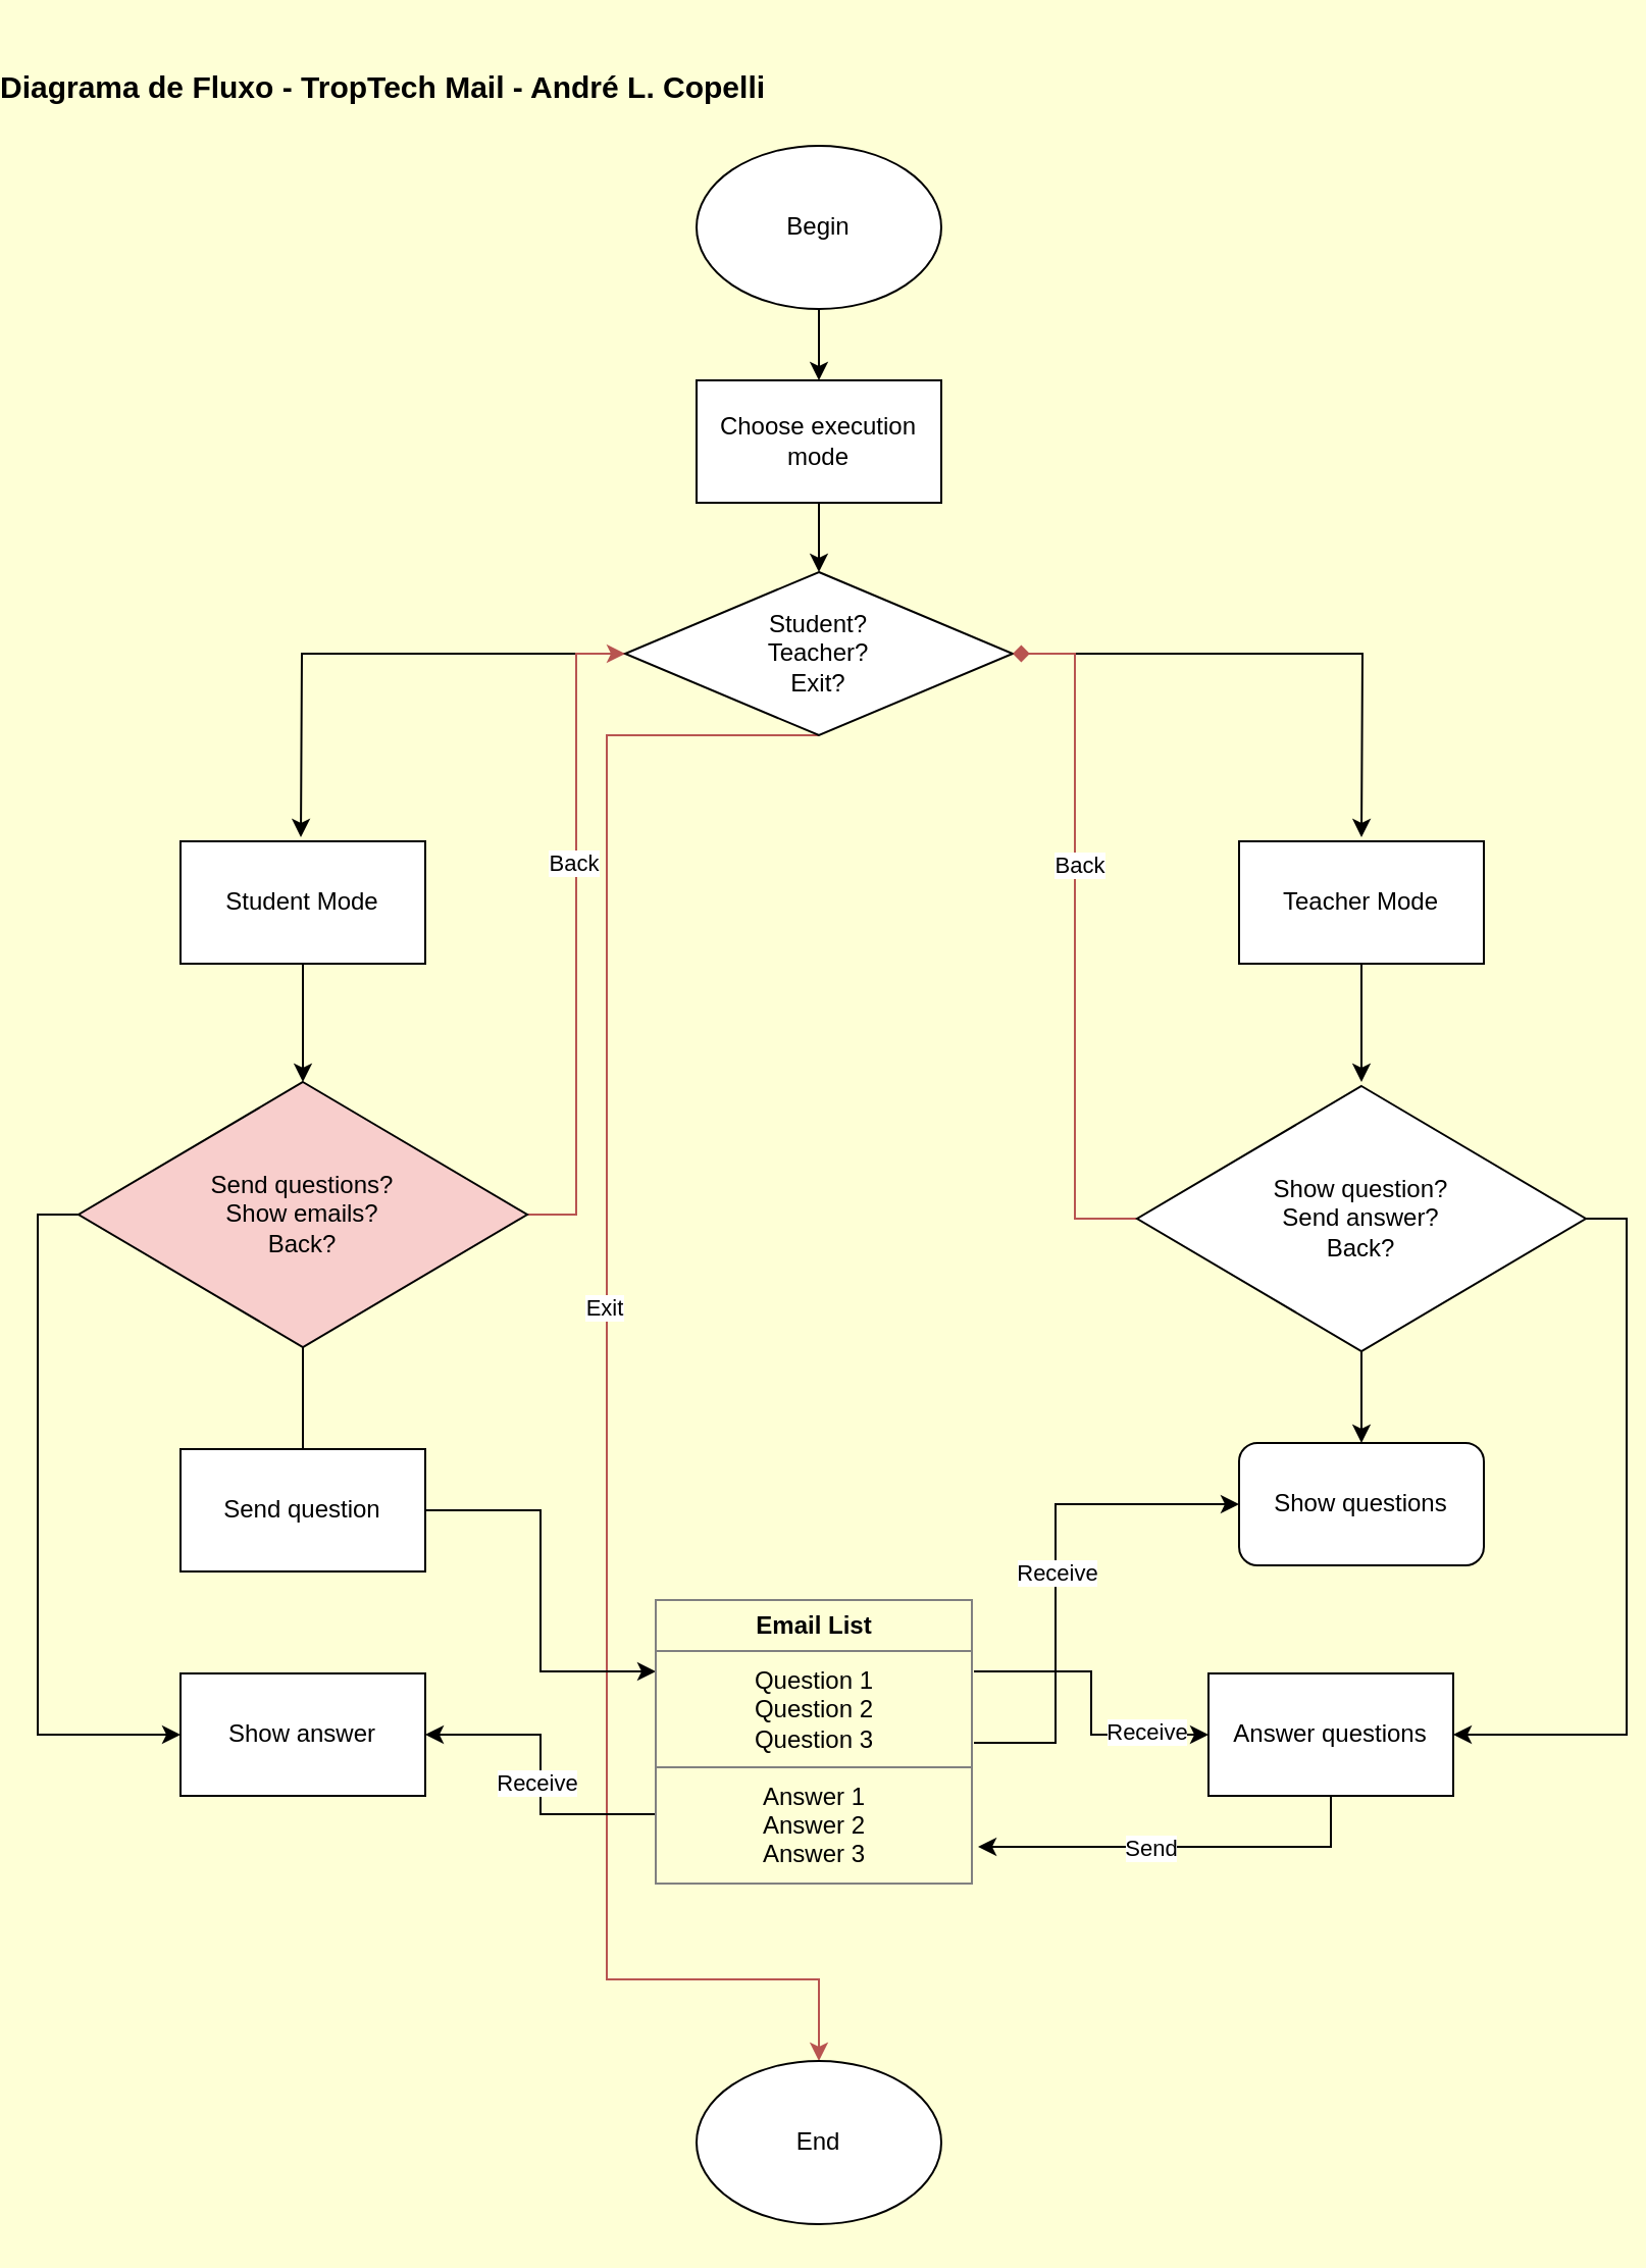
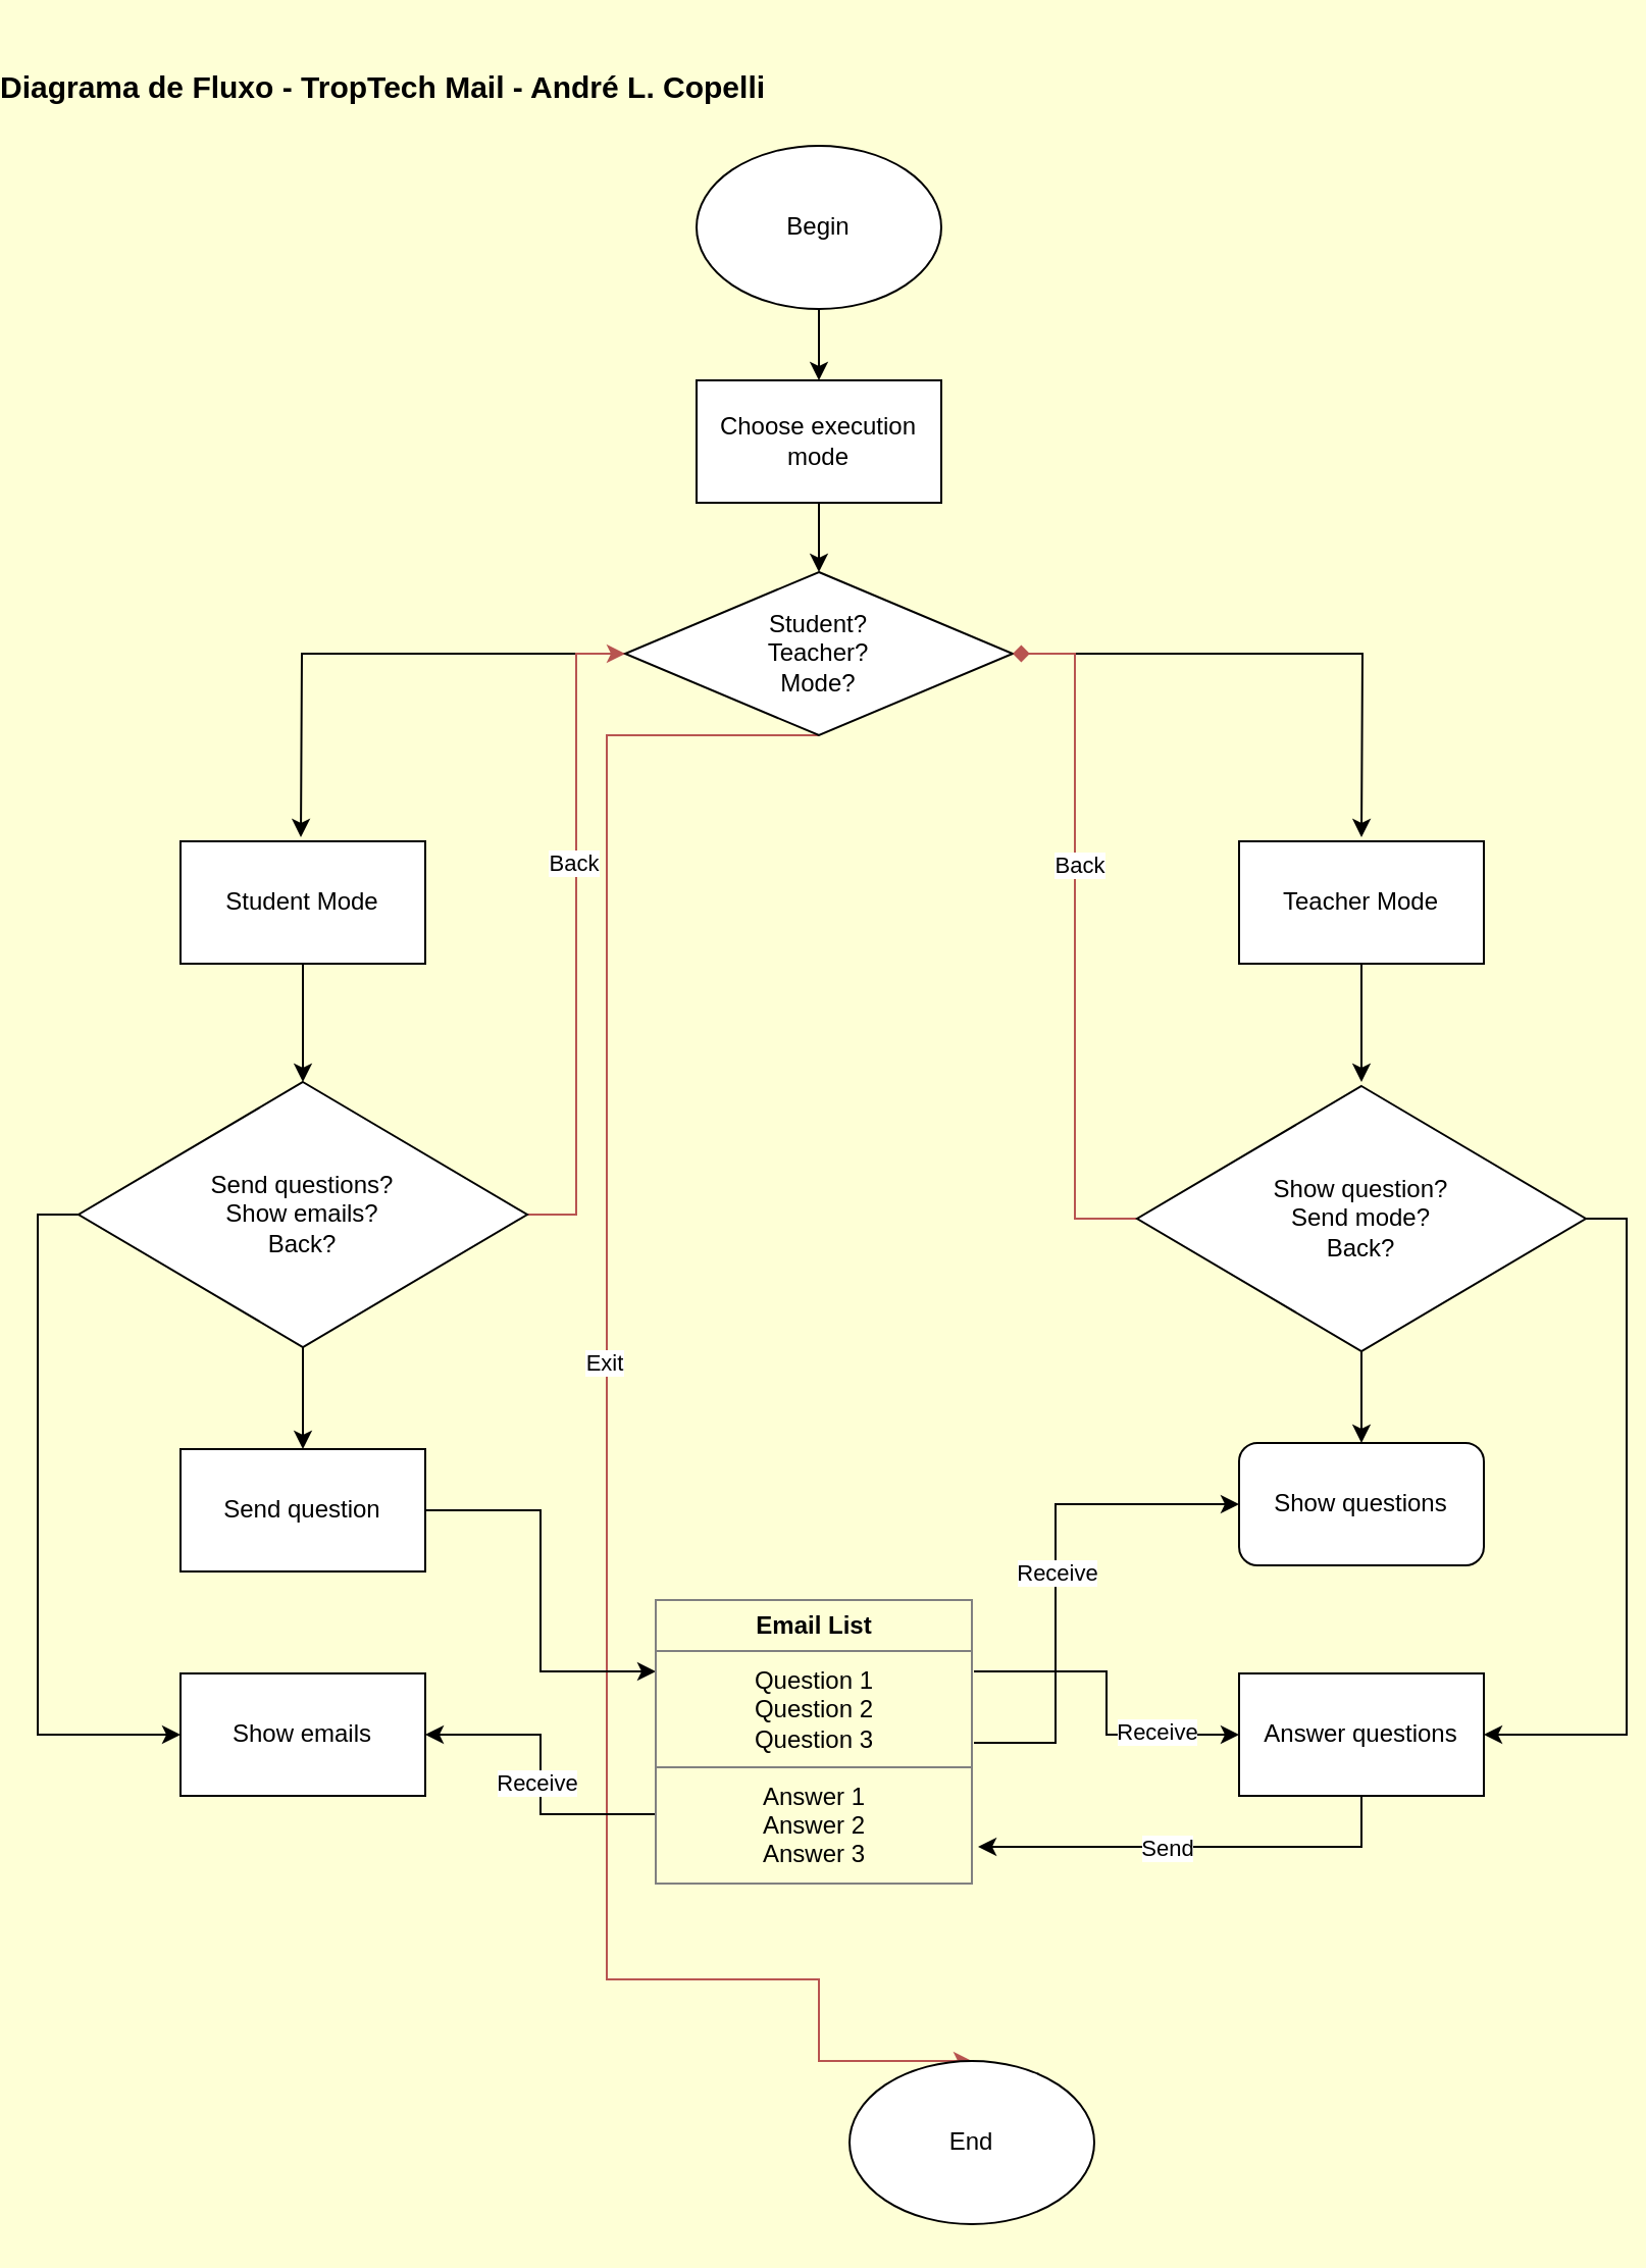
- <mxCell id="10" value="Student?&lt;br&gt;Teacher?&lt;br&gt;Exit?" style="rhombus;whiteSpace=wrap;html=1;" parent="1" vertex="1"><mxGeometry x="288" y="280" width="190" height="80" as="geometry" /></mxCell>
+ <mxCell id="10" value="Student?&lt;br&gt;Teacher?&lt;br&gt;Mode?" style="rhombus;whiteSpace=wrap;html=1;" parent="1" vertex="1"><mxGeometry x="288" y="280" width="190" height="80" as="geometry" /></mxCell>
- <mxCell id="19" value="Send questions?&lt;br&gt;Show emails?&lt;br&gt;Back?" style="rhombus;whiteSpace=wrap;html=1;fillColor=#f8cecc;" parent="1" vertex="1"><mxGeometry x="20" y="530" width="220" height="130" as="geometry" /></mxCell>
+ <mxCell id="19" value="Send questions?&lt;br&gt;Show emails?&lt;br&gt;Back?" style="rhombus;whiteSpace=wrap;html=1;" parent="1" vertex="1"><mxGeometry x="20" y="530" width="220" height="130" as="geometry" /></mxCell>
- <mxCell id="24" value="Show question?&lt;br&gt;Send answer?&lt;br&gt;Back?" style="rhombus;whiteSpace=wrap;html=1;" parent="1" vertex="1"><mxGeometry x="539" y="532" width="220" height="130" as="geometry" /></mxCell>
+ <mxCell id="24" value="Show question?&lt;br&gt;Send mode?&lt;br&gt;Back?" style="rhombus;whiteSpace=wrap;html=1;" parent="1" vertex="1"><mxGeometry x="539" y="532" width="220" height="130" as="geometry" /></mxCell>
- <mxCell id="15" style="edgeStyle=orthogonalEdgeStyle;rounded=0;orthogonalLoop=1;jettySize=auto;html=1;exitX=0.5;exitY=1;exitDx=0;exitDy=0;entryX=0.5;entryY=0;entryDx=0;entryDy=0;endArrow=none;" parent="1" source="19" target="26" edge="1"><mxGeometry relative="1" as="geometry" /></mxCell>
+ <mxCell id="15" style="edgeStyle=orthogonalEdgeStyle;rounded=0;orthogonalLoop=1;jettySize=auto;html=1;exitX=0.5;exitY=1;exitDx=0;exitDy=0;entryX=0.5;entryY=0;entryDx=0;entryDy=0;" parent="1" source="19" target="26" edge="1"><mxGeometry relative="1" as="geometry" /></mxCell>
- <mxCell id="29" value="Show answer" style="rounded=0;whiteSpace=wrap;html=1;" parent="1" vertex="1"><mxGeometry x="70" y="820" width="120" height="60" as="geometry" /></mxCell>
+ <mxCell id="29" value="Show emails" style="rounded=0;whiteSpace=wrap;html=1;" parent="1" vertex="1"><mxGeometry x="70" y="820" width="120" height="60" as="geometry" /></mxCell>
- <mxCell id="32" value="Answer questions" style="rounded=0;whiteSpace=wrap;html=1;" parent="1" vertex="1"><mxGeometry x="574" y="820" width="120" height="60" as="geometry" /></mxCell>
+ <mxCell id="32" value="Answer questions" style="rounded=0;whiteSpace=wrap;html=1;" parent="1" vertex="1"><mxGeometry x="589" y="820" width="120" height="60" as="geometry" /></mxCell>
- <mxCell id="27" value="End" style="ellipse;whiteSpace=wrap;html=1;" parent="1" vertex="1"><mxGeometry x="323" y="1010" width="120" height="80" as="geometry" /></mxCell>
+ <mxCell id="27" value="End" style="ellipse;whiteSpace=wrap;html=1;" parent="1" vertex="1"><mxGeometry x="398" y="1010" width="120" height="80" as="geometry" /></mxCell>
